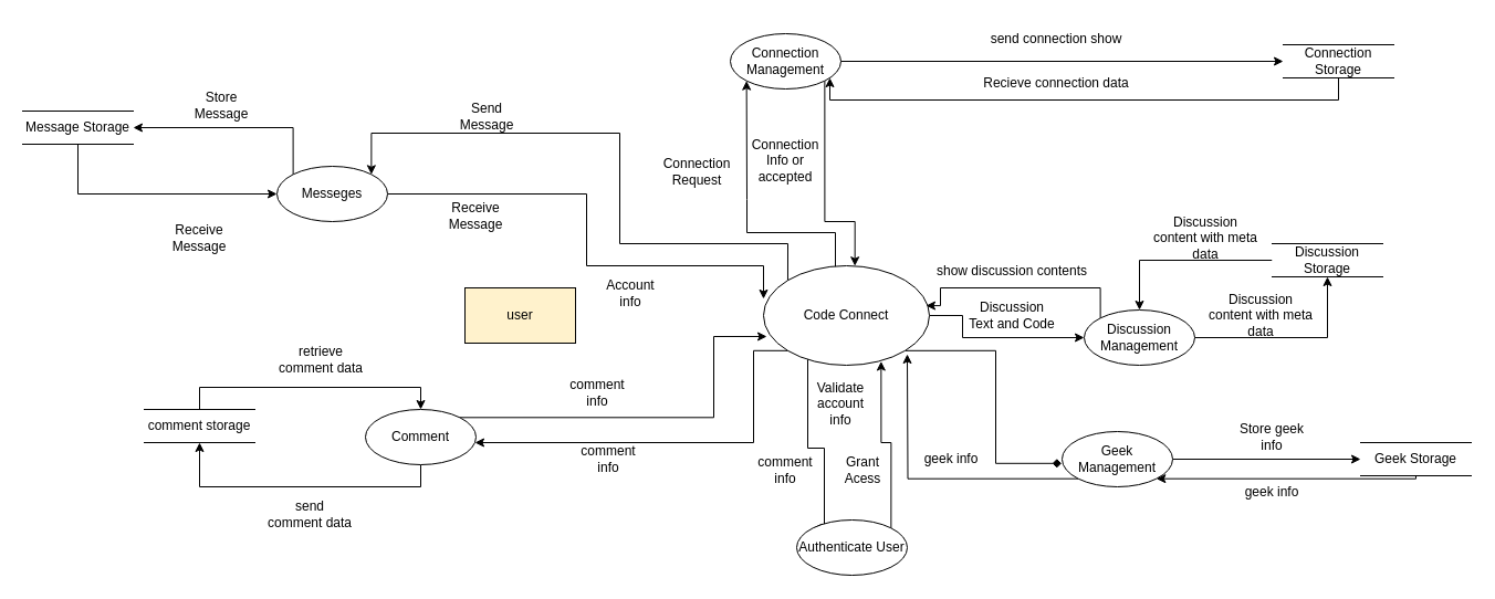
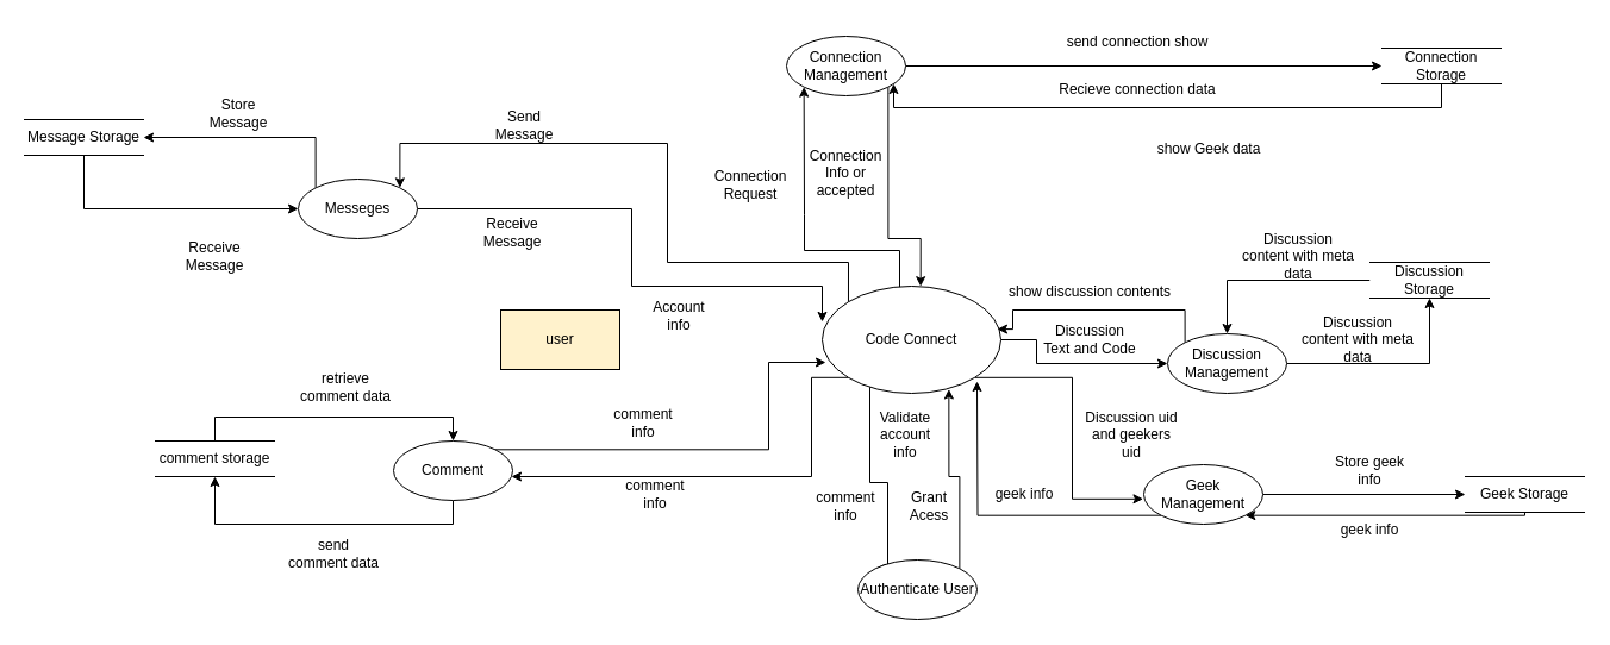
+ <mxCell id="30" value="show Geek data" style="text;html=1;strokeColor=none;fillColor=none;align=center;verticalAlign=middle;whiteSpace=wrap;rounded=0;" vertex="1" parent="1"><mxGeometry x="940" y="110" width="150" height="30" as="geometry" /></mxCell>
+ <mxCell id="26" value="Discussion uid and geekers uid" style="text;html=1;strokeColor=none;fillColor=none;align=center;verticalAlign=middle;whiteSpace=wrap;rounded=0;" vertex="1" parent="1"><mxGeometry x="910" y="350" width="80" height="30" as="geometry" /></mxCell>
- <mxCell id="5" style="edgeStyle=orthogonalEdgeStyle;rounded=0;orthogonalLoop=1;jettySize=auto;html=1;exitX=1;exitY=1;exitDx=0;exitDy=0;entryX=-0.005;entryY=0.576;entryDx=0;entryDy=0;entryPerimeter=0;endArrow=diamond;" edge="1" parent="1" source="9" target="25"><mxGeometry relative="1" as="geometry" /></mxCell>
+ <mxCell id="5" style="edgeStyle=orthogonalEdgeStyle;rounded=0;orthogonalLoop=1;jettySize=auto;html=1;exitX=1;exitY=1;exitDx=0;exitDy=0;entryX=-0.005;entryY=0.576;entryDx=0;entryDy=0;entryPerimeter=0;" edge="1" parent="1" source="9" target="25"><mxGeometry relative="1" as="geometry" /></mxCell>
